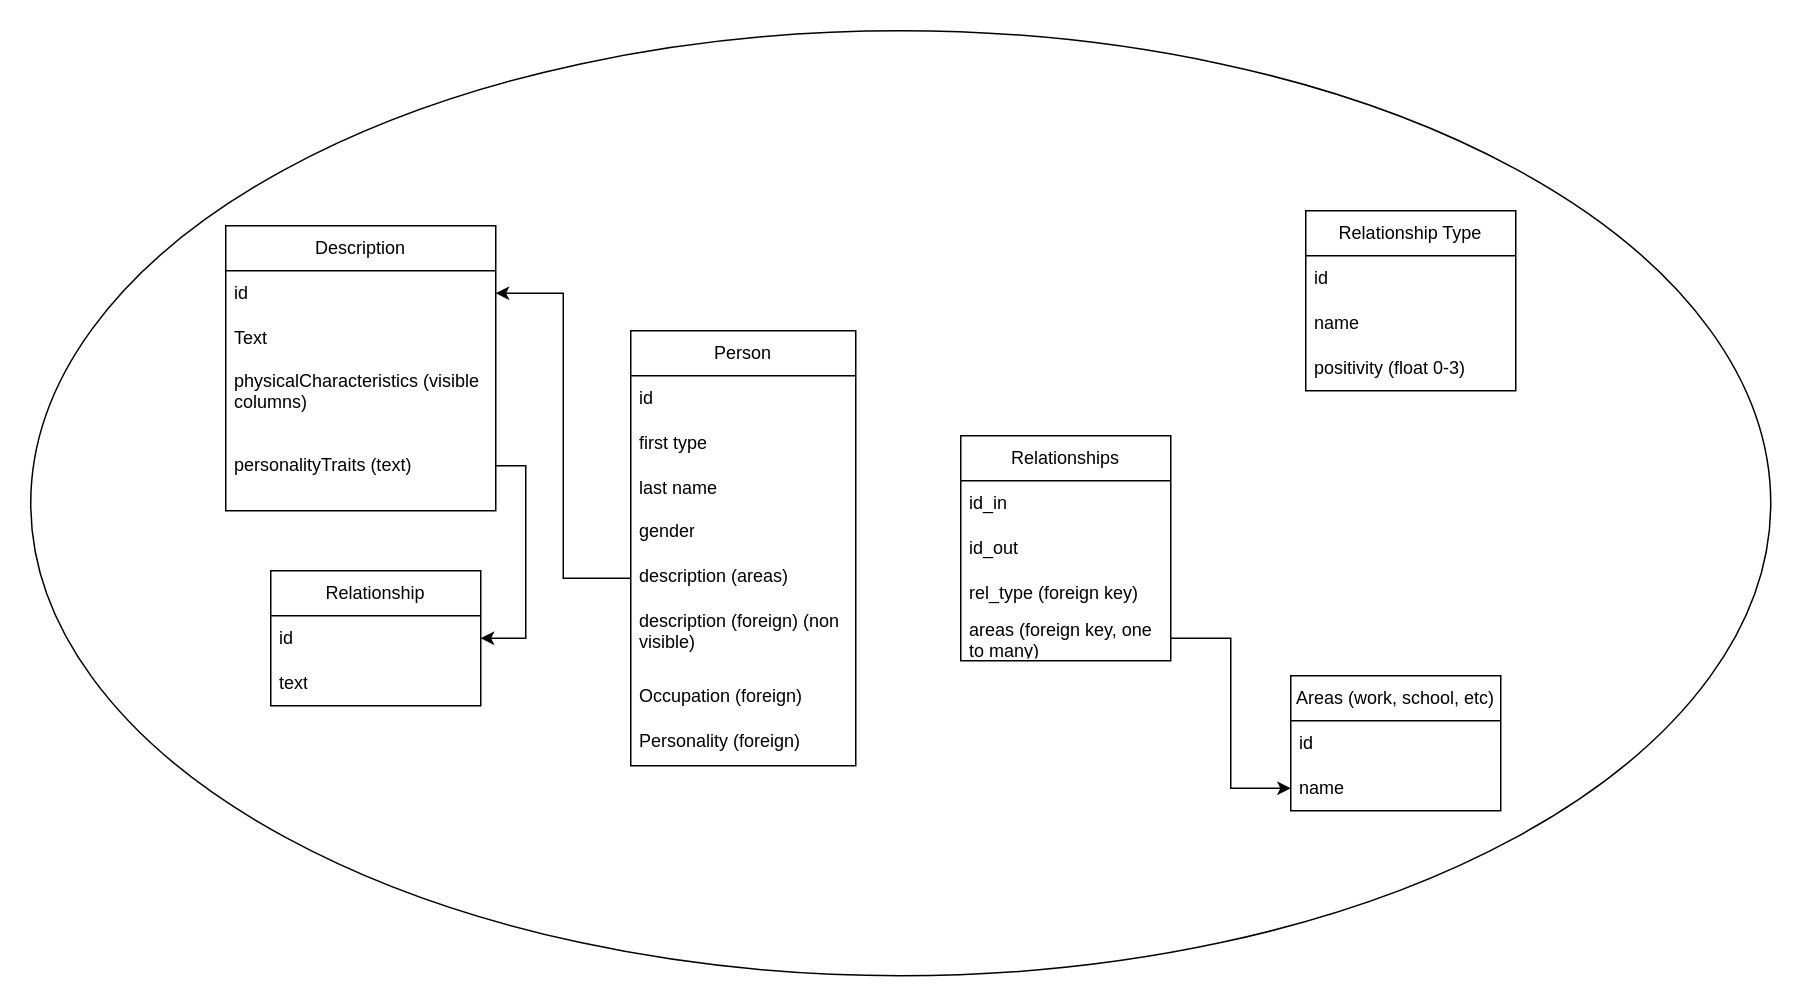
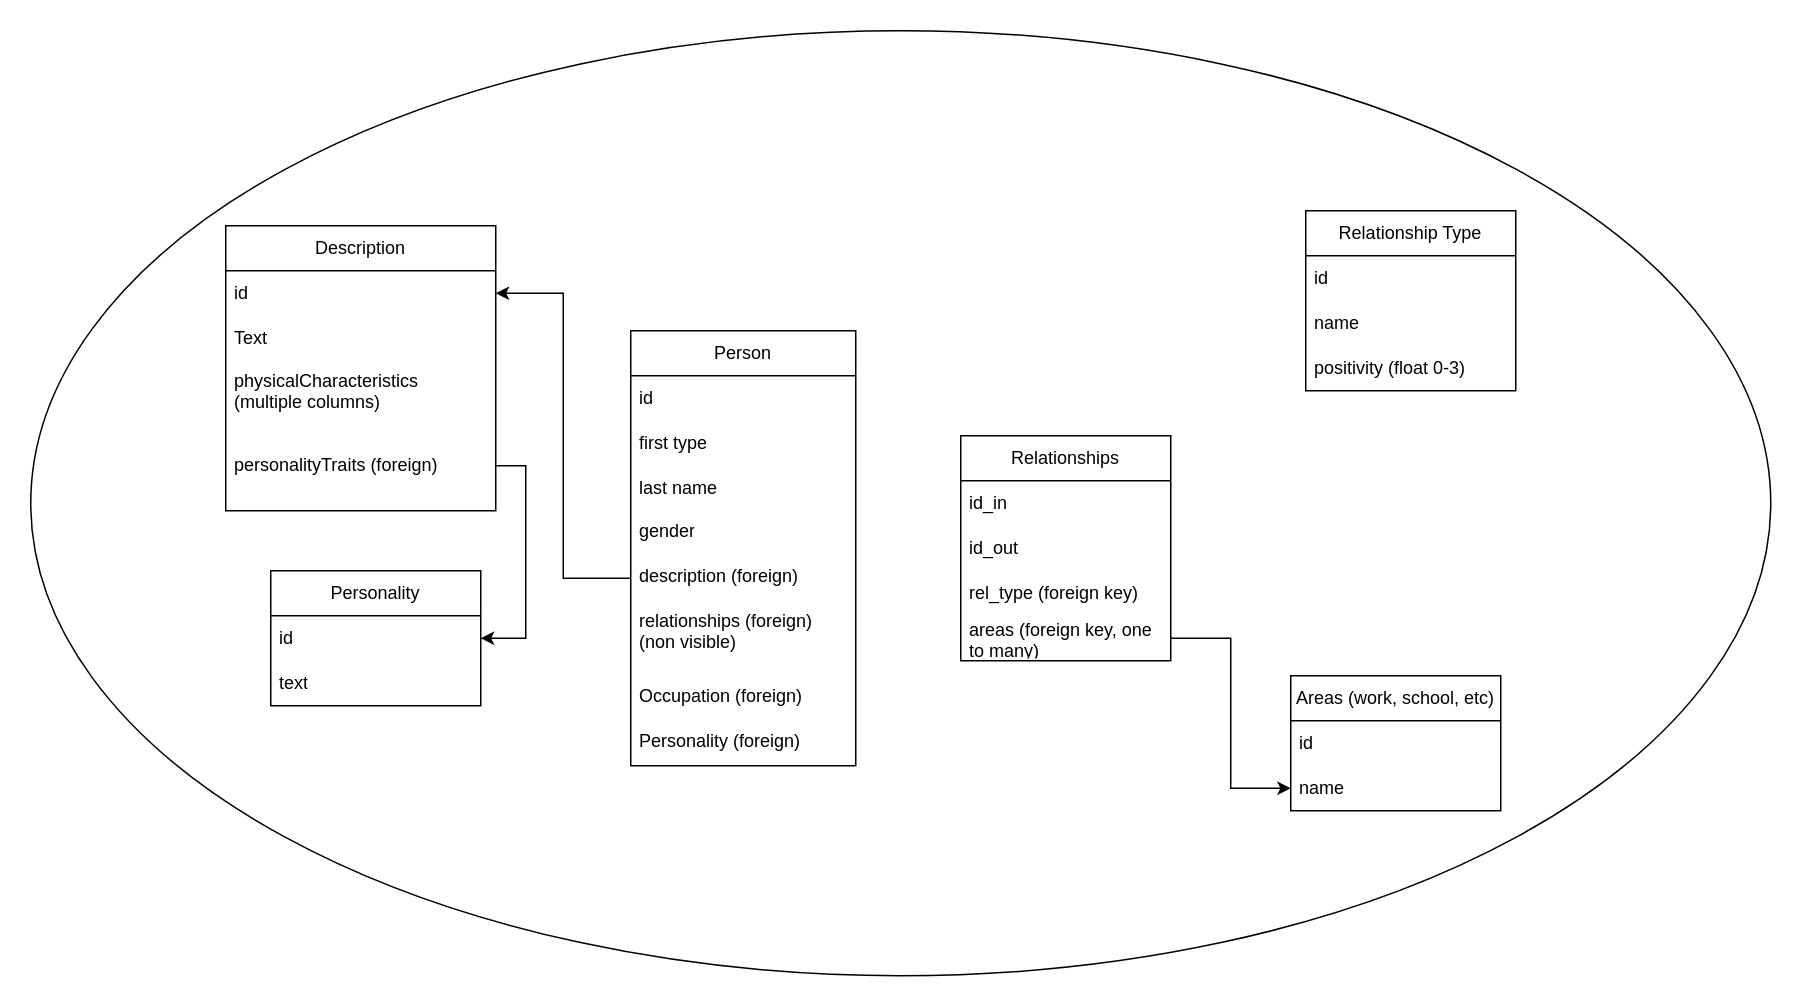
- <mxCell id="24" value="physicalCharacteristics (visible columns)" style="text;strokeColor=none;fillColor=none;spacingLeft=4;spacingRight=4;overflow=hidden;rotatable=0;points=[[0,0.5],[1,0.5]];portConstraint=eastwest;fontSize=12;whiteSpace=wrap;html=1;" vertex="1" parent="21"><mxGeometry y="90" width="180" height="40" as="geometry" /></mxCell>
+ <mxCell id="24" value="physicalCharacteristics (multiple columns)" style="text;strokeColor=none;fillColor=none;spacingLeft=4;spacingRight=4;overflow=hidden;rotatable=0;points=[[0,0.5],[1,0.5]];portConstraint=eastwest;fontSize=12;whiteSpace=wrap;html=1;" vertex="1" parent="21"><mxGeometry y="90" width="180" height="40" as="geometry" /></mxCell>
- <mxCell id="25" value="personalityTraits (text)" style="text;strokeColor=none;fillColor=none;align=left;verticalAlign=middle;spacingLeft=4;spacingRight=4;overflow=hidden;points=[[0,0.5],[1,0.5]];portConstraint=eastwest;rotatable=0;whiteSpace=wrap;html=1;" vertex="1" parent="21"><mxGeometry y="130" width="180" height="60" as="geometry" /></mxCell>
+ <mxCell id="25" value="personalityTraits (foreign)" style="text;strokeColor=none;fillColor=none;align=left;verticalAlign=middle;spacingLeft=4;spacingRight=4;overflow=hidden;points=[[0,0.5],[1,0.5]];portConstraint=eastwest;rotatable=0;whiteSpace=wrap;html=1;" vertex="1" parent="21"><mxGeometry y="130" width="180" height="60" as="geometry" /></mxCell>
- <mxCell id="8" value="description (areas)" style="text;strokeColor=none;fillColor=none;spacingLeft=4;spacingRight=4;overflow=hidden;rotatable=0;points=[[0,0.5],[1,0.5]];portConstraint=eastwest;fontSize=12;whiteSpace=wrap;html=1;" vertex="1" parent="3"><mxGeometry y="150" width="150" height="30" as="geometry" /></mxCell>
+ <mxCell id="8" value="description (foreign)" style="text;strokeColor=none;fillColor=none;spacingLeft=4;spacingRight=4;overflow=hidden;rotatable=0;points=[[0,0.5],[1,0.5]];portConstraint=eastwest;fontSize=12;whiteSpace=wrap;html=1;" vertex="1" parent="3"><mxGeometry y="150" width="150" height="30" as="geometry" /></mxCell>
- <mxCell id="26" value="Relationship" style="swimlane;fontStyle=0;childLayout=stackLayout;horizontal=1;startSize=30;horizontalStack=0;resizeParent=1;resizeParentMax=0;resizeLast=0;collapsible=1;marginBottom=0;whiteSpace=wrap;html=1;" vertex="1" parent="1"><mxGeometry x="180" y="380" width="140" height="90" as="geometry" /></mxCell>
+ <mxCell id="26" value="Personality" style="swimlane;fontStyle=0;childLayout=stackLayout;horizontal=1;startSize=30;horizontalStack=0;resizeParent=1;resizeParentMax=0;resizeLast=0;collapsible=1;marginBottom=0;whiteSpace=wrap;html=1;" vertex="1" parent="1"><mxGeometry x="180" y="380" width="140" height="90" as="geometry" /></mxCell>
- <mxCell id="9" value="description (foreign) (non visible)" style="text;strokeColor=none;fillColor=none;spacingLeft=4;spacingRight=4;overflow=hidden;rotatable=0;points=[[0,0.5],[1,0.5]];portConstraint=eastwest;fontSize=12;whiteSpace=wrap;html=1;" vertex="1" parent="3"><mxGeometry y="180" width="150" height="50" as="geometry" /></mxCell>
+ <mxCell id="9" value="relationships (foreign) (non visible)" style="text;strokeColor=none;fillColor=none;spacingLeft=4;spacingRight=4;overflow=hidden;rotatable=0;points=[[0,0.5],[1,0.5]];portConstraint=eastwest;fontSize=12;whiteSpace=wrap;html=1;" vertex="1" parent="3"><mxGeometry y="180" width="150" height="50" as="geometry" /></mxCell>
